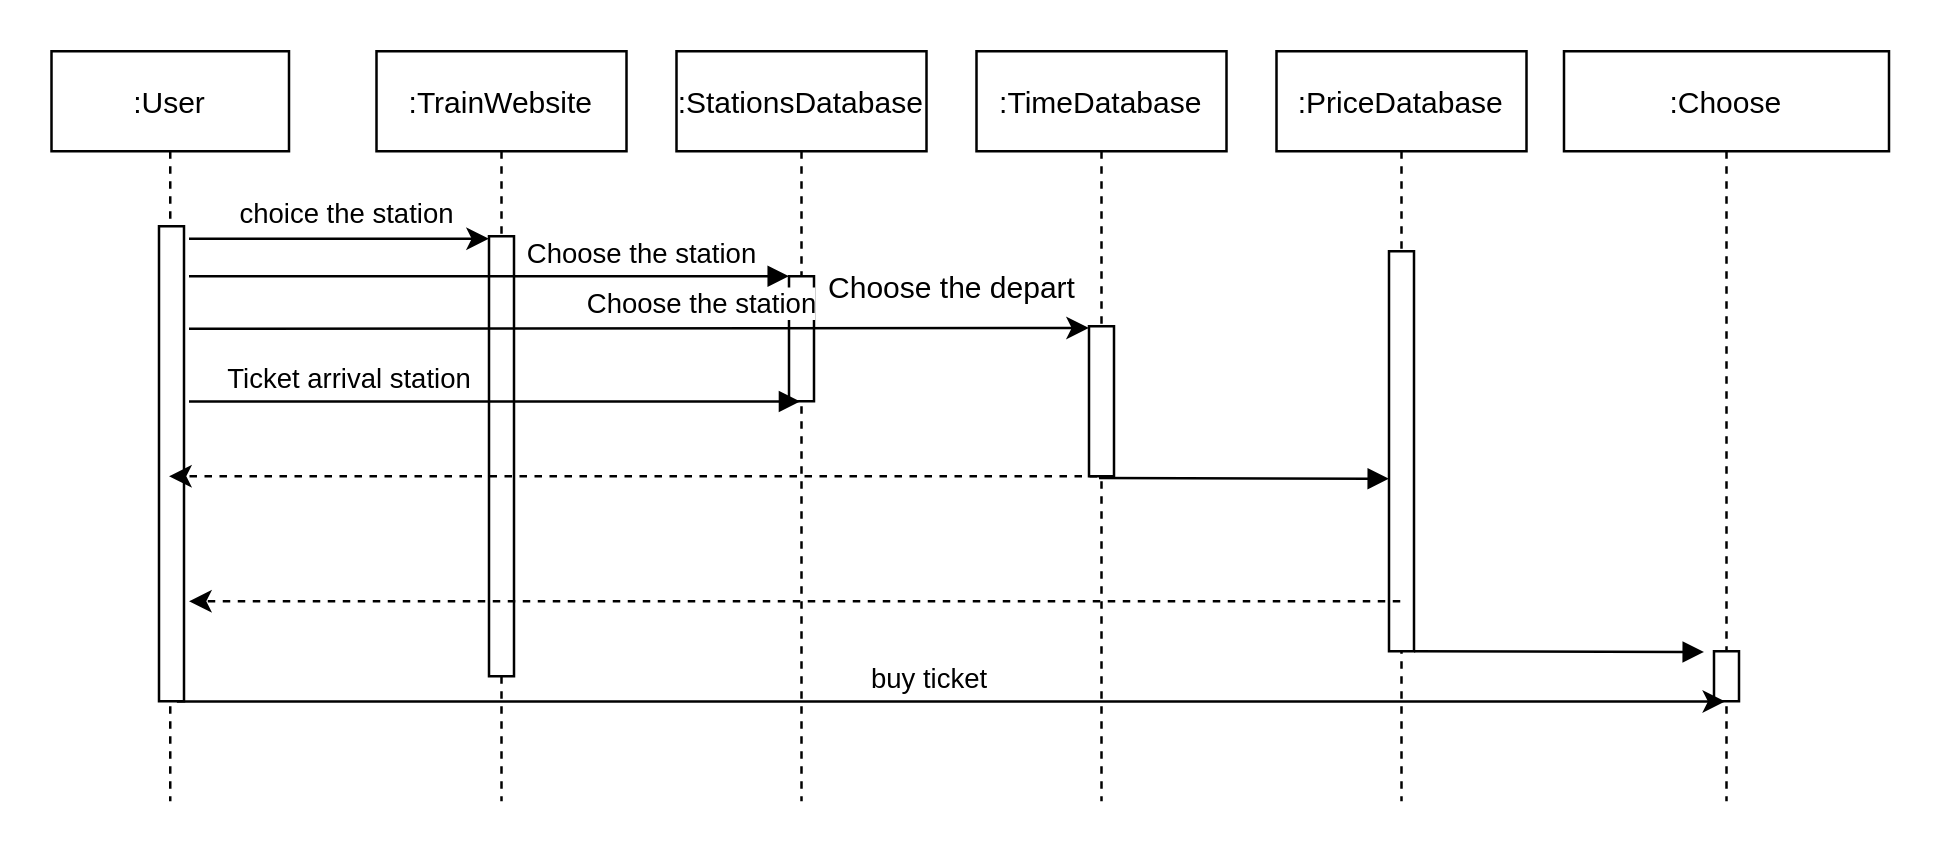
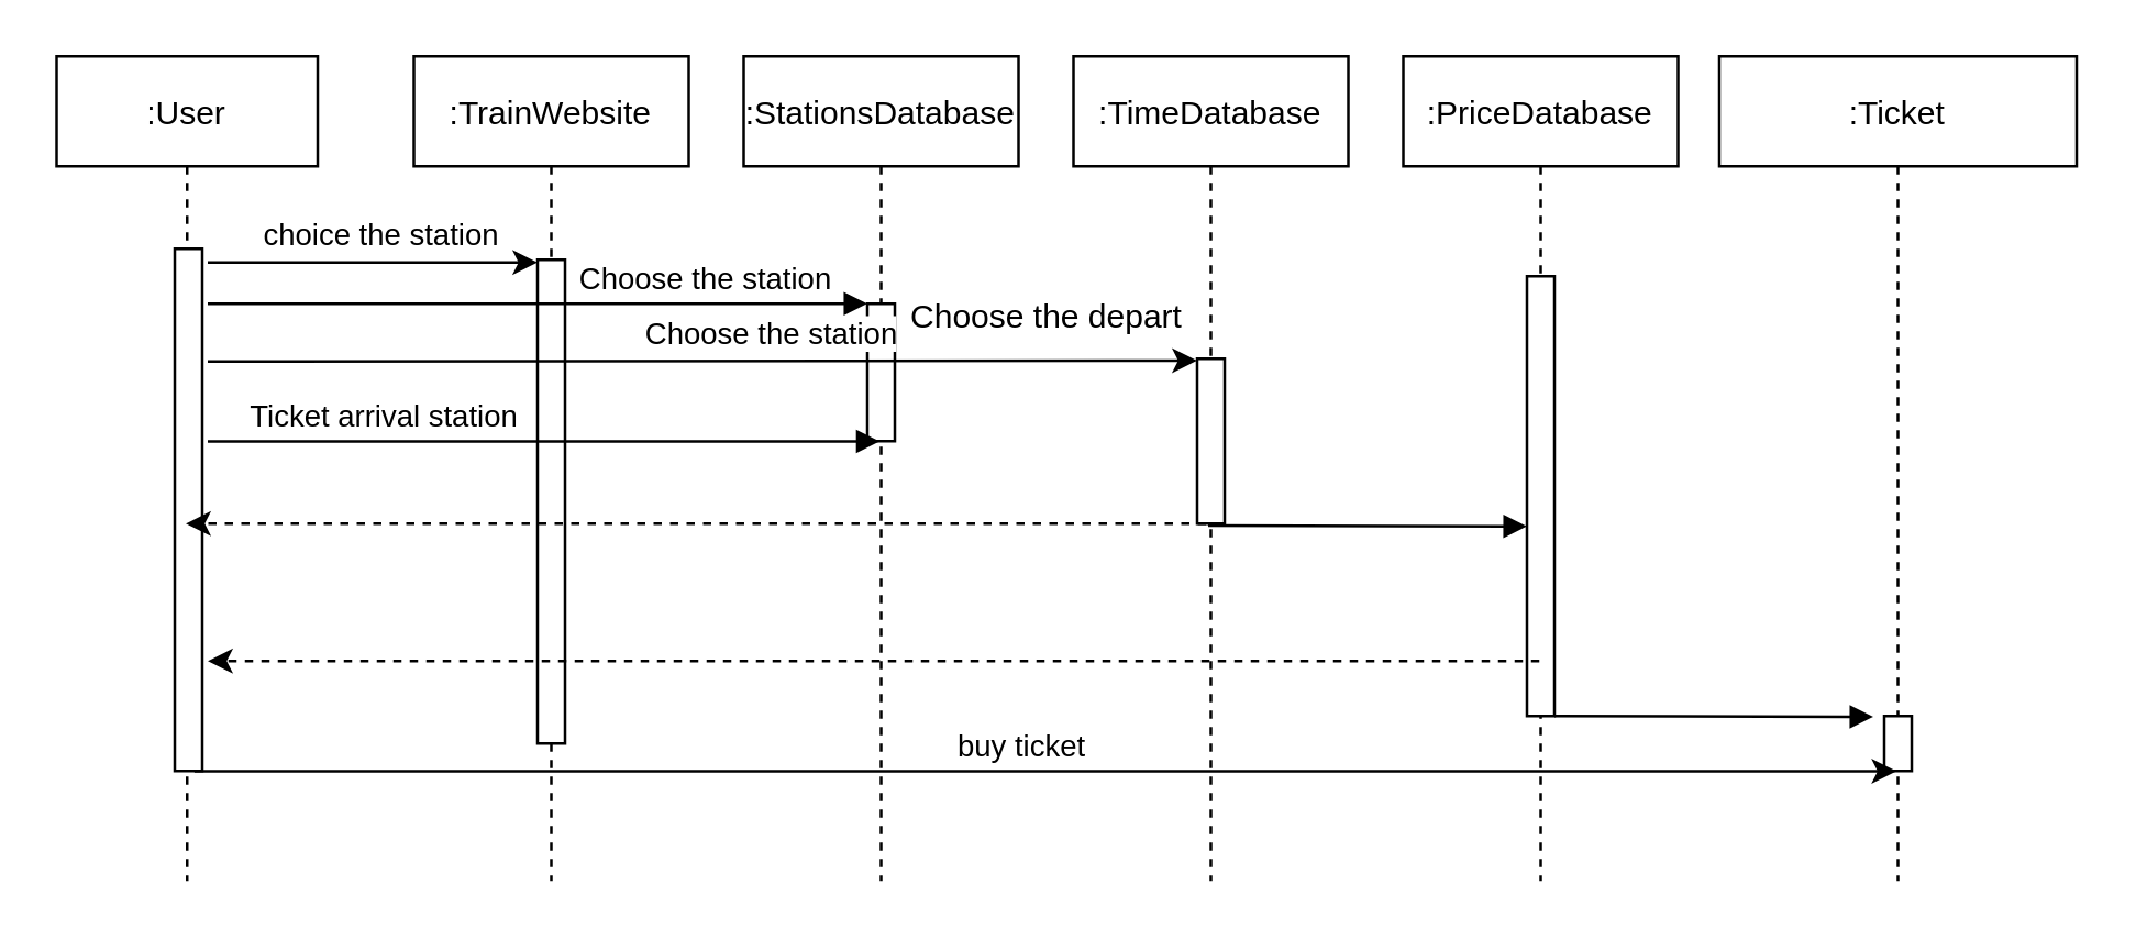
- <mxCell id="11" value=":Choose" style="shape=umlLifeline;perimeter=lifelinePerimeter;container=1;collapsible=0;recursiveResize=0;rounded=0;shadow=0;strokeWidth=1;" vertex="1" parent="1"><mxGeometry x="625" y="20" width="130" height="300" as="geometry" /></mxCell>
+ <mxCell id="11" value=":Ticket" style="shape=umlLifeline;perimeter=lifelinePerimeter;container=1;collapsible=0;recursiveResize=0;rounded=0;shadow=0;strokeWidth=1;" vertex="1" parent="1"><mxGeometry x="625" y="20" width="130" height="300" as="geometry" /></mxCell>
